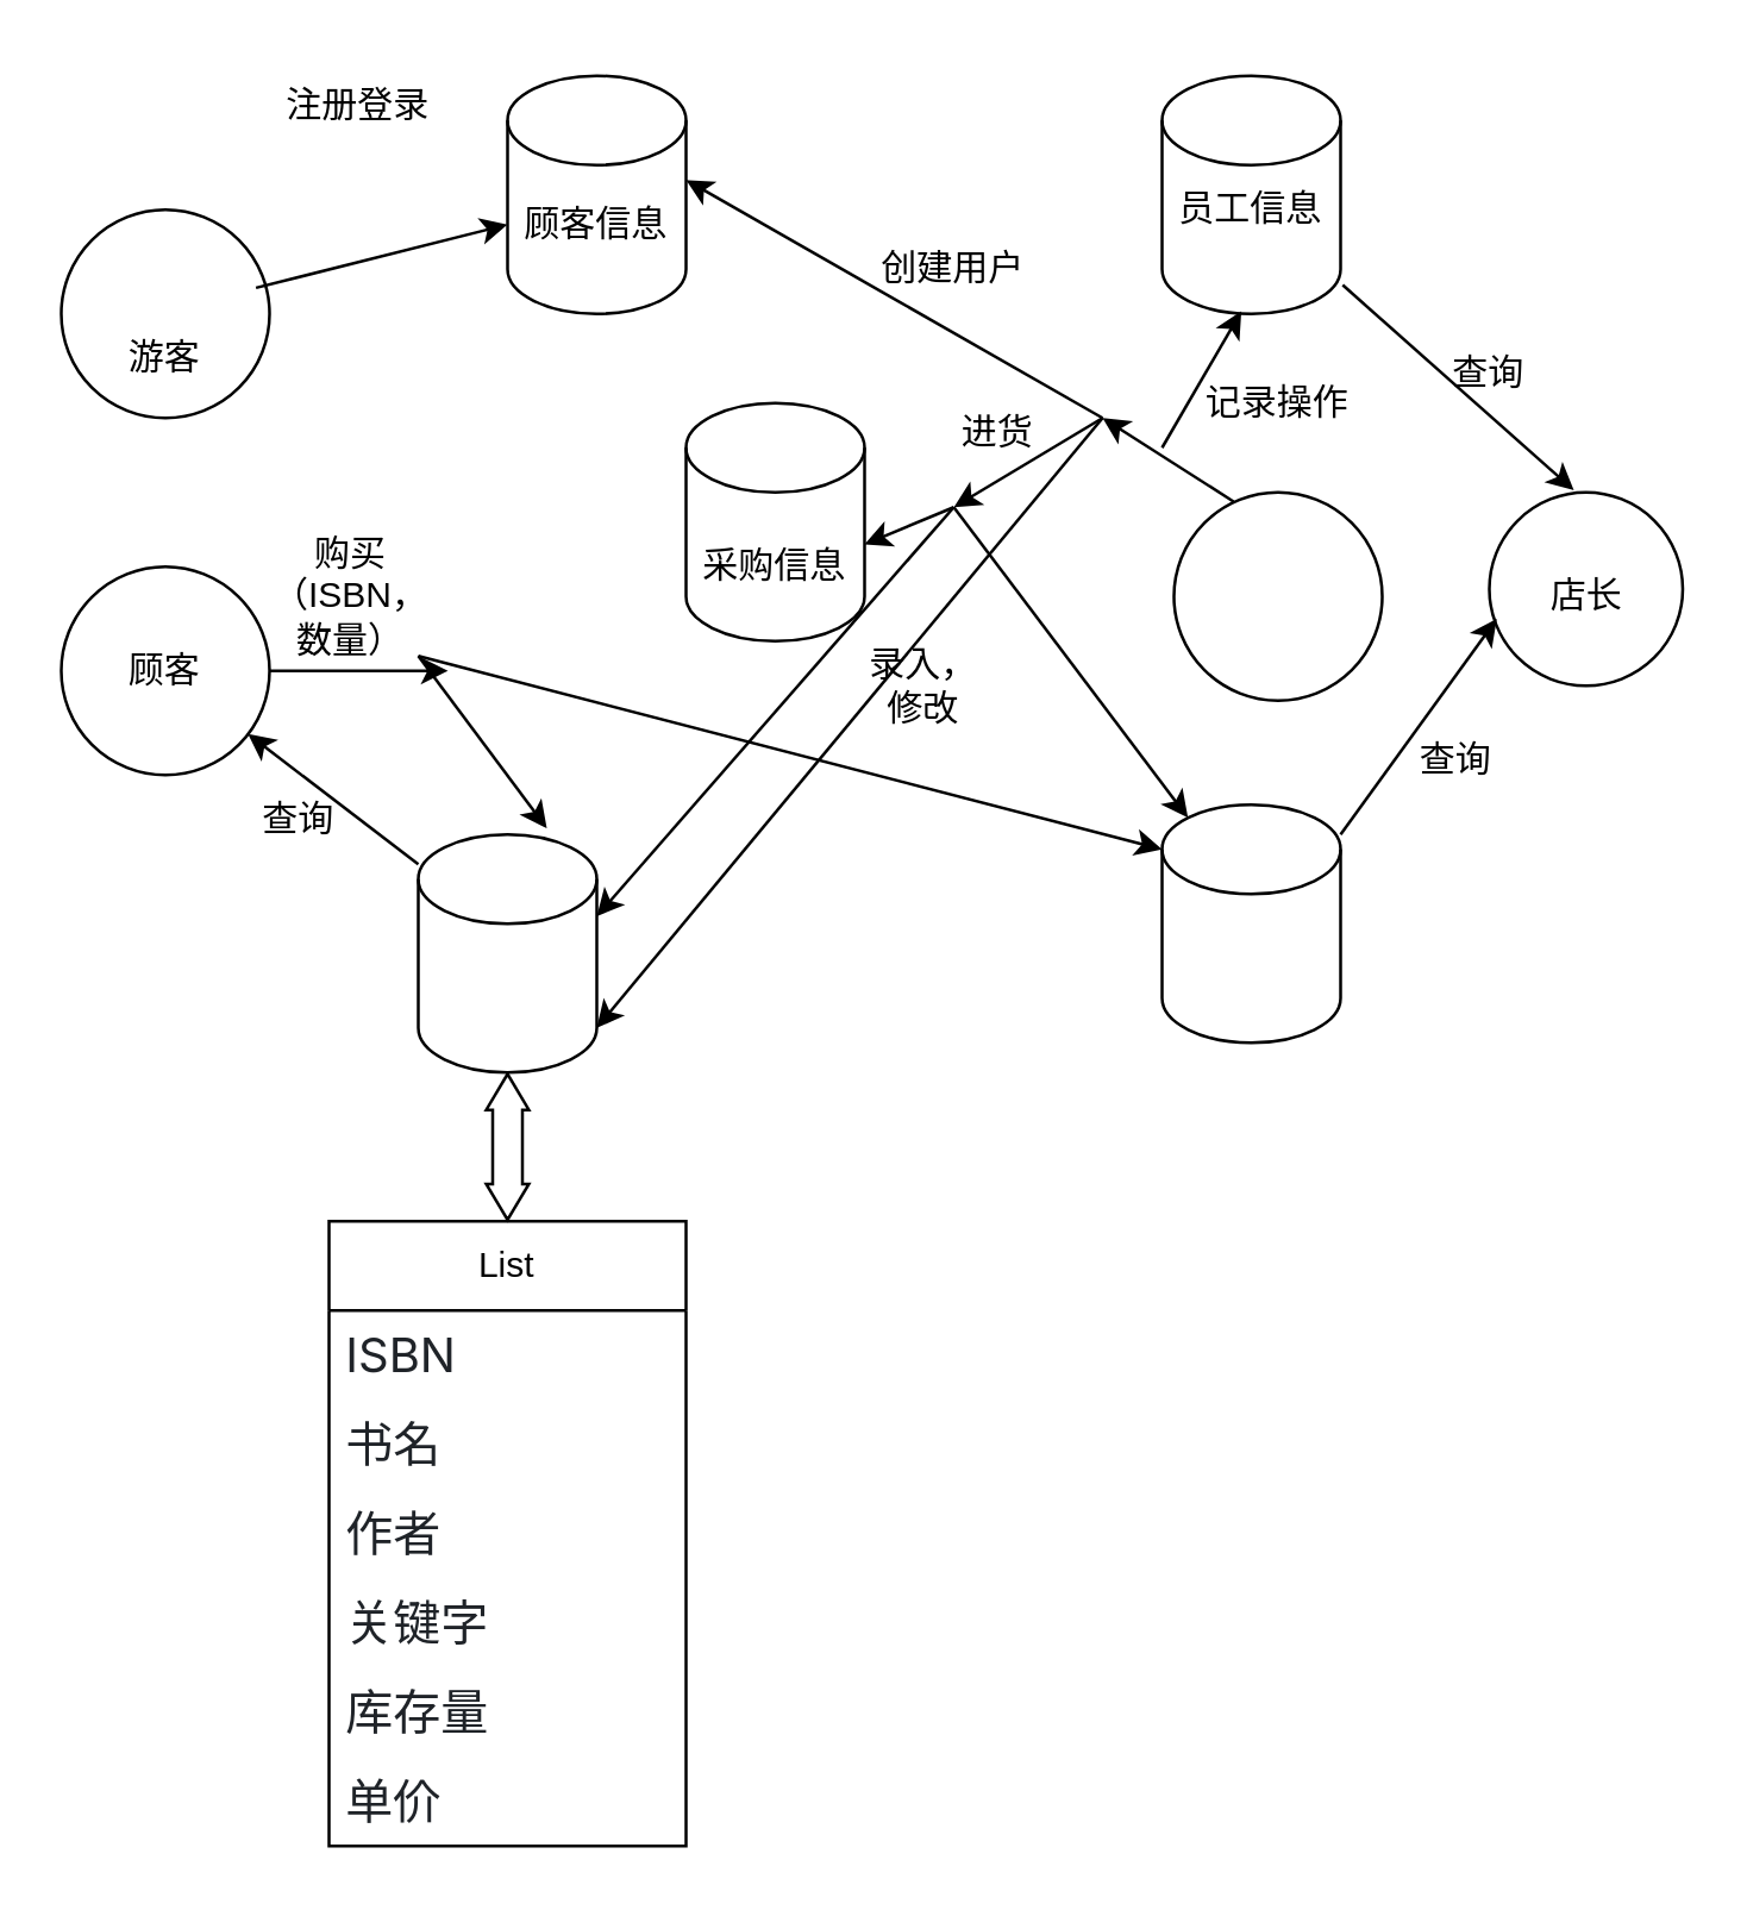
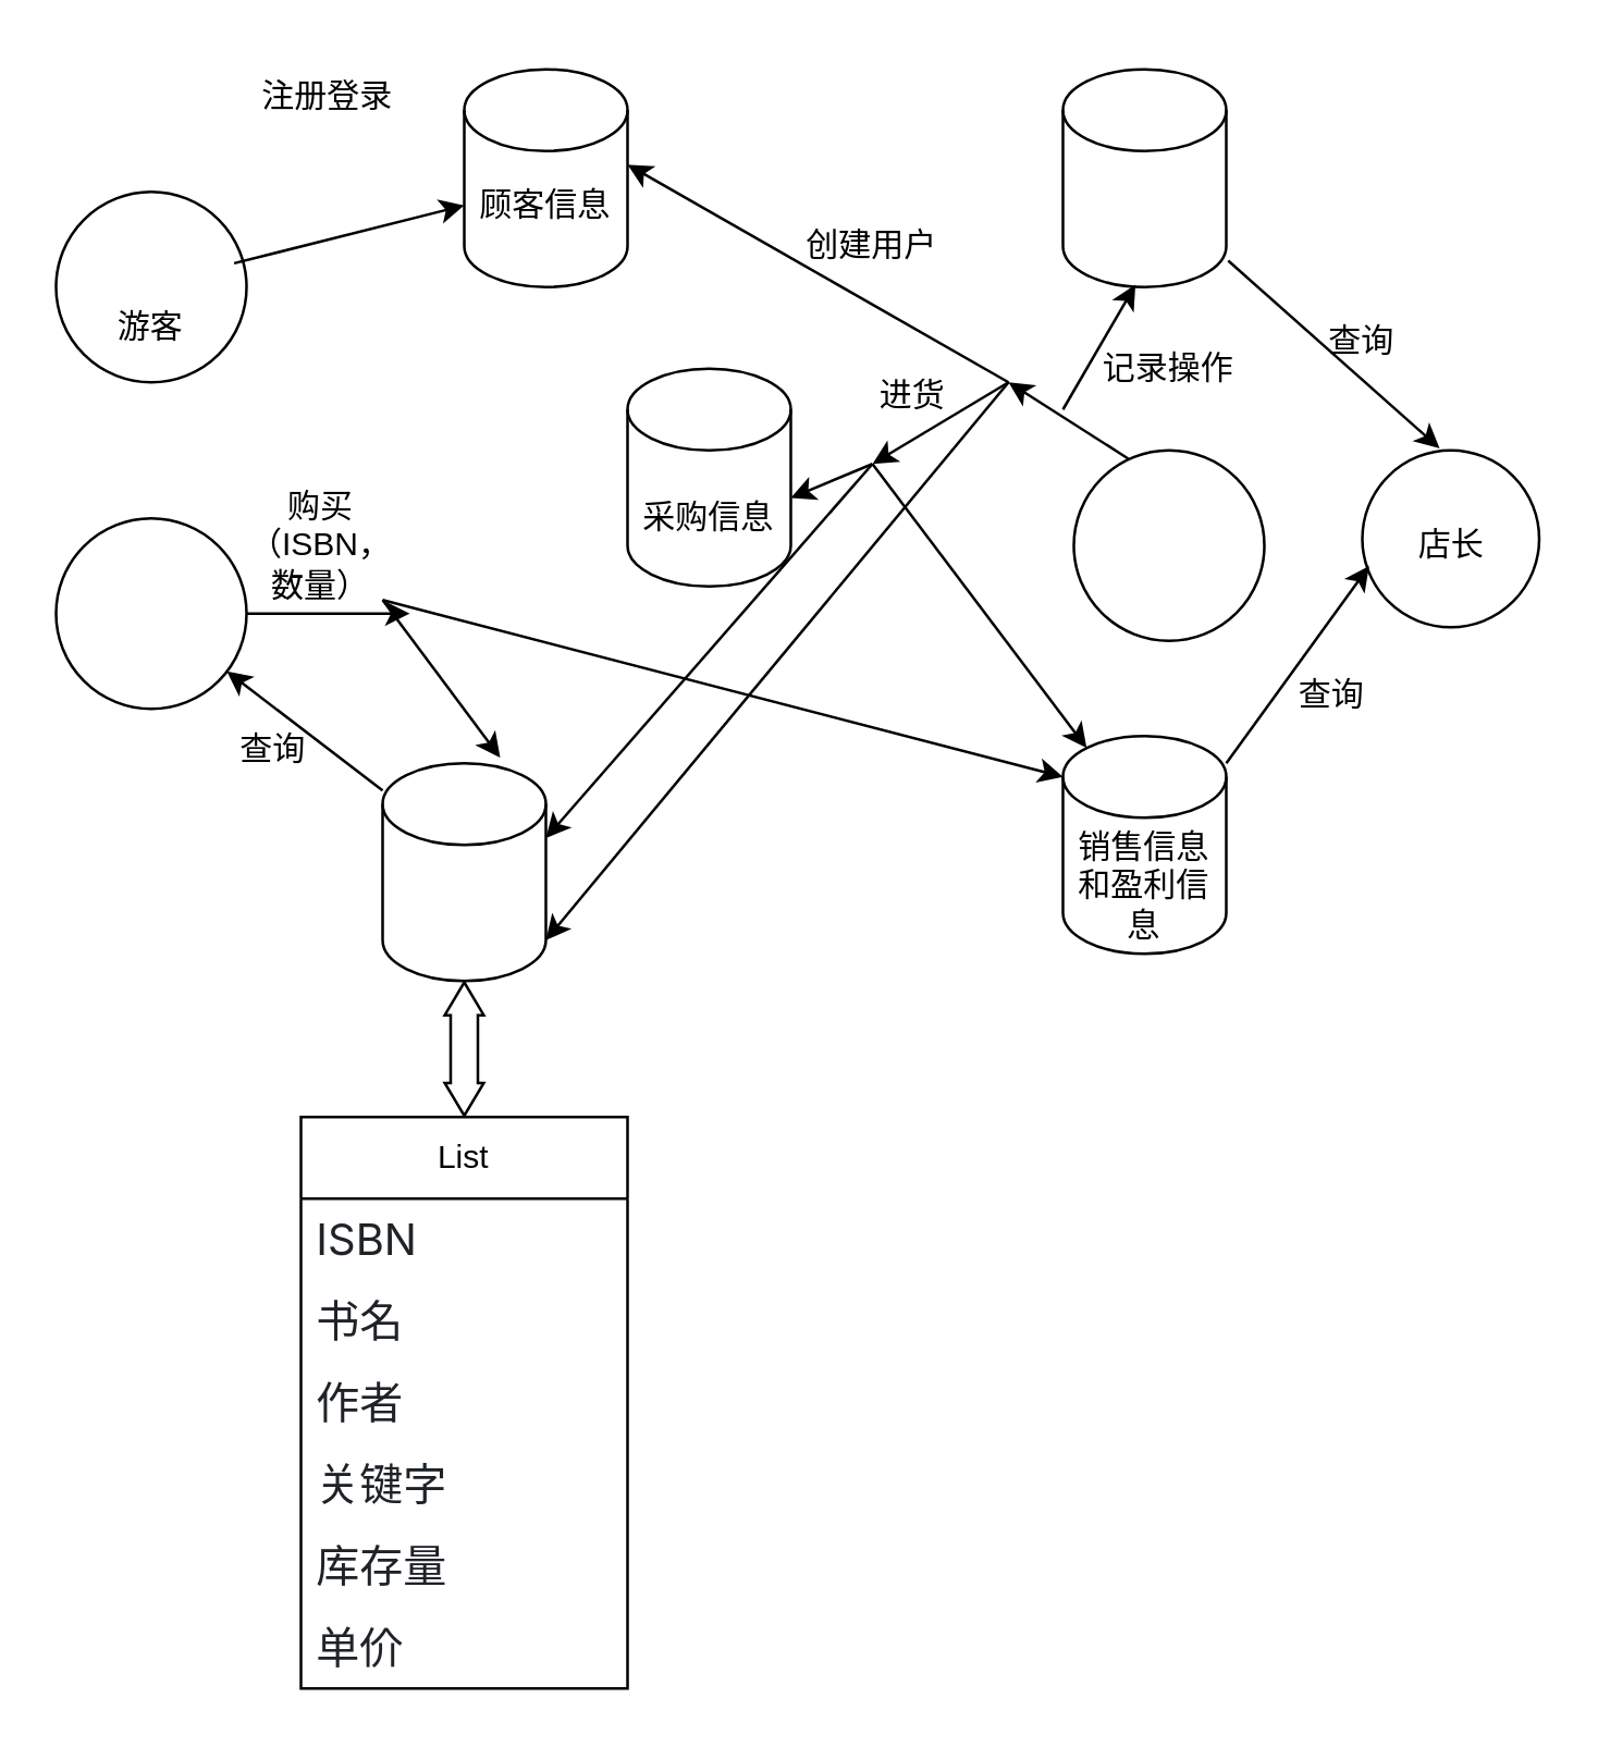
- <mxCell id="12" value="员工信息" style="text;html=1;align=center;verticalAlign=middle;whiteSpace=wrap;rounded=0;" vertex="1" parent="1"><mxGeometry x="390" y="55" width="60" height="30" as="geometry" /></mxCell>
- <mxCell id="24" value="顾客" style="text;html=1;align=center;verticalAlign=middle;whiteSpace=wrap;rounded=0;" vertex="1" parent="1"><mxGeometry x="25" y="210" width="60" height="30" as="geometry" /></mxCell>
- <mxCell id="42" value="录入，修改" style="text;html=1;align=center;verticalAlign=middle;whiteSpace=wrap;rounded=0;" vertex="1" parent="1"><mxGeometry x="290" y="220" width="40" height="20" as="geometry" /></mxCell>
+ <mxCell id="18" value="销售信息和盈利信息" style="text;html=1;align=center;verticalAlign=middle;whiteSpace=wrap;rounded=0;" vertex="1" parent="1"><mxGeometry x="390" y="310" width="60" height="30" as="geometry" /></mxCell>
